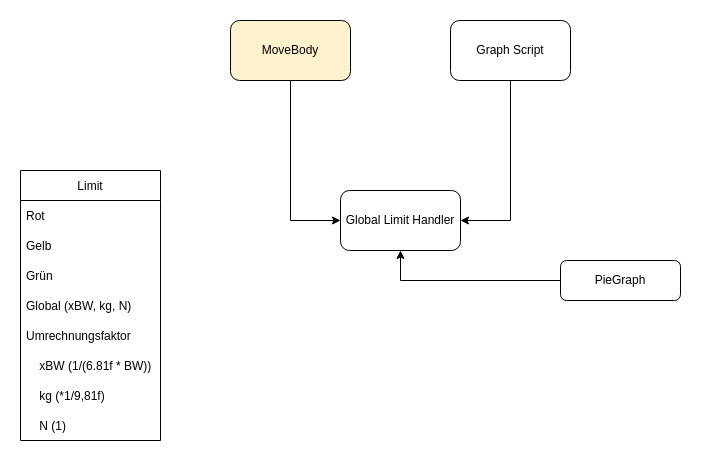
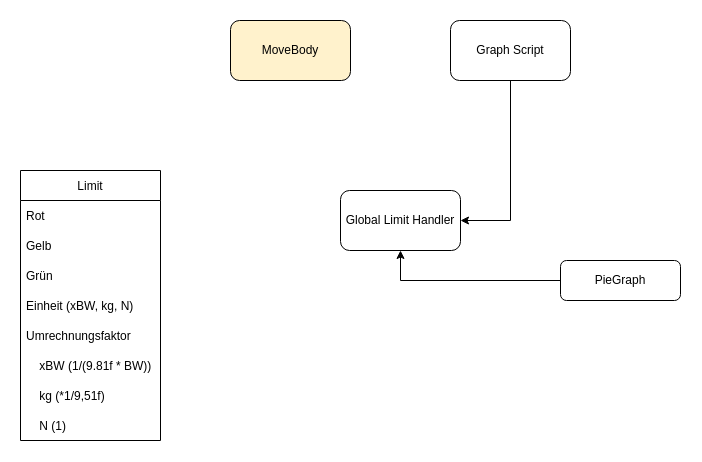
- <mxCell id="3" style="edgeStyle=orthogonalEdgeStyle;rounded=0;orthogonalLoop=1;jettySize=auto;html=1;entryX=0;entryY=0.5;entryDx=0;entryDy=0;" edge="1" parent="1" source="4" target="2"><mxGeometry relative="1" as="geometry" /></mxCell>
- <mxCell id="9" value="Global (xBW, kg, N)" style="text;strokeColor=none;fillColor=none;align=left;verticalAlign=middle;spacingLeft=4;spacingRight=4;overflow=hidden;points=[[0,0.5],[1,0.5]];portConstraint=eastwest;rotatable=0;" vertex="1" parent="5"><mxGeometry y="120" width="140" height="30" as="geometry" /></mxCell>
+ <mxCell id="9" value="Einheit (xBW, kg, N)" style="text;strokeColor=none;fillColor=none;align=left;verticalAlign=middle;spacingLeft=4;spacingRight=4;overflow=hidden;points=[[0,0.5],[1,0.5]];portConstraint=eastwest;rotatable=0;" vertex="1" parent="5"><mxGeometry y="120" width="140" height="30" as="geometry" /></mxCell>
- <mxCell id="11" value="    xBW (1/(6.81f * BW))" style="text;strokeColor=none;fillColor=none;align=left;verticalAlign=middle;spacingLeft=4;spacingRight=4;overflow=hidden;points=[[0,0.5],[1,0.5]];portConstraint=eastwest;rotatable=0;" vertex="1" parent="5"><mxGeometry y="180" width="140" height="30" as="geometry" /></mxCell>
+ <mxCell id="11" value="    xBW (1/(9.81f * BW))" style="text;strokeColor=none;fillColor=none;align=left;verticalAlign=middle;spacingLeft=4;spacingRight=4;overflow=hidden;points=[[0,0.5],[1,0.5]];portConstraint=eastwest;rotatable=0;" vertex="1" parent="5"><mxGeometry y="180" width="140" height="30" as="geometry" /></mxCell>
- <mxCell id="12" value="    kg (*1/9,81f)" style="text;strokeColor=none;fillColor=none;align=left;verticalAlign=middle;spacingLeft=4;spacingRight=4;overflow=hidden;points=[[0,0.5],[1,0.5]];portConstraint=eastwest;rotatable=0;" vertex="1" parent="5"><mxGeometry y="210" width="140" height="30" as="geometry" /></mxCell>
+ <mxCell id="12" value="    kg (*1/9,51f)" style="text;strokeColor=none;fillColor=none;align=left;verticalAlign=middle;spacingLeft=4;spacingRight=4;overflow=hidden;points=[[0,0.5],[1,0.5]];portConstraint=eastwest;rotatable=0;" vertex="1" parent="5"><mxGeometry y="210" width="140" height="30" as="geometry" /></mxCell>
